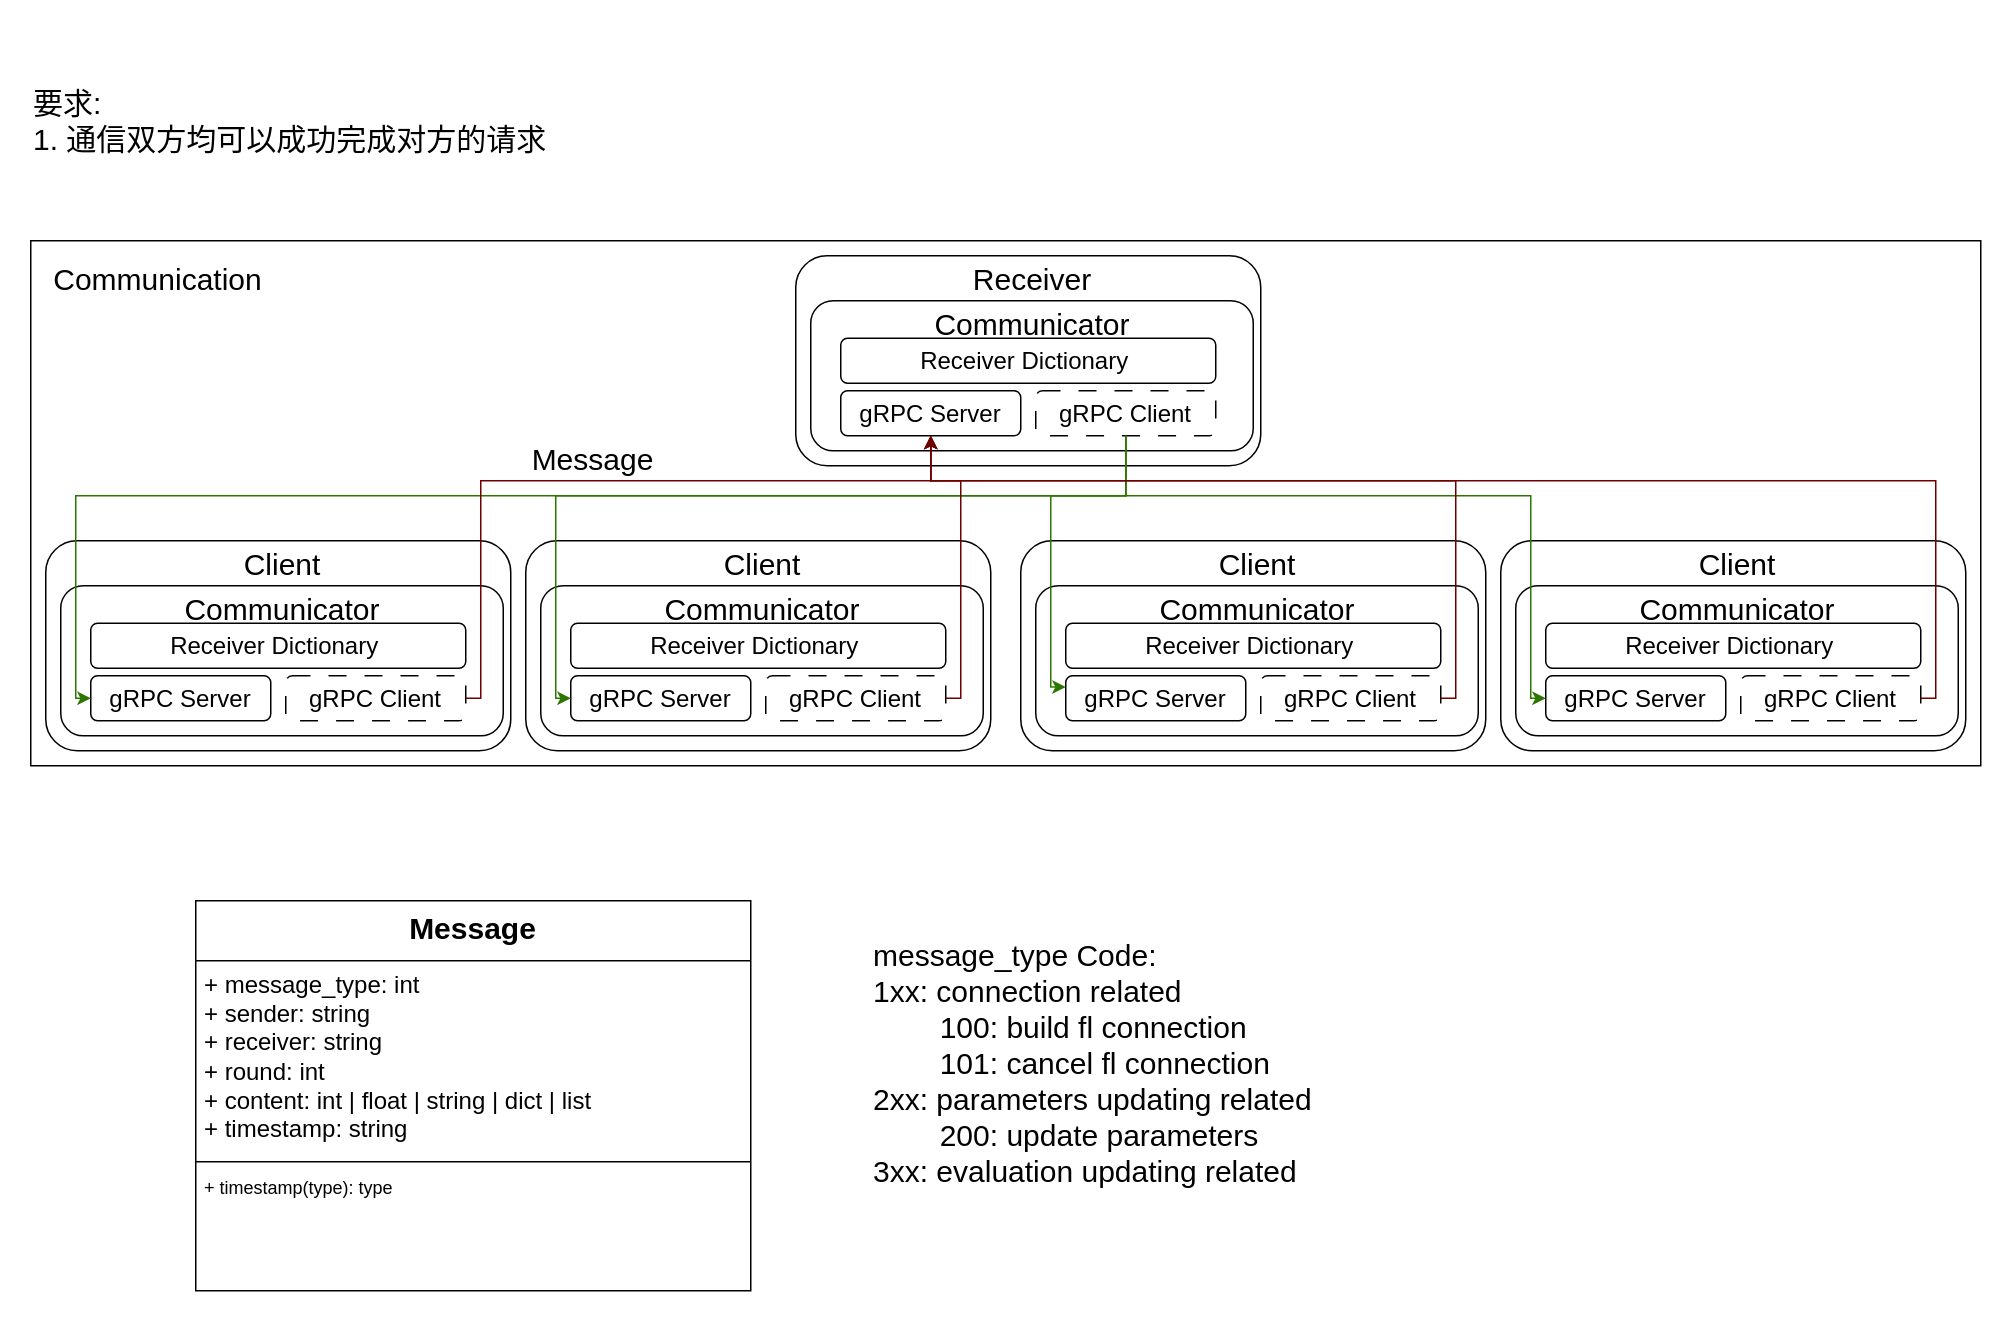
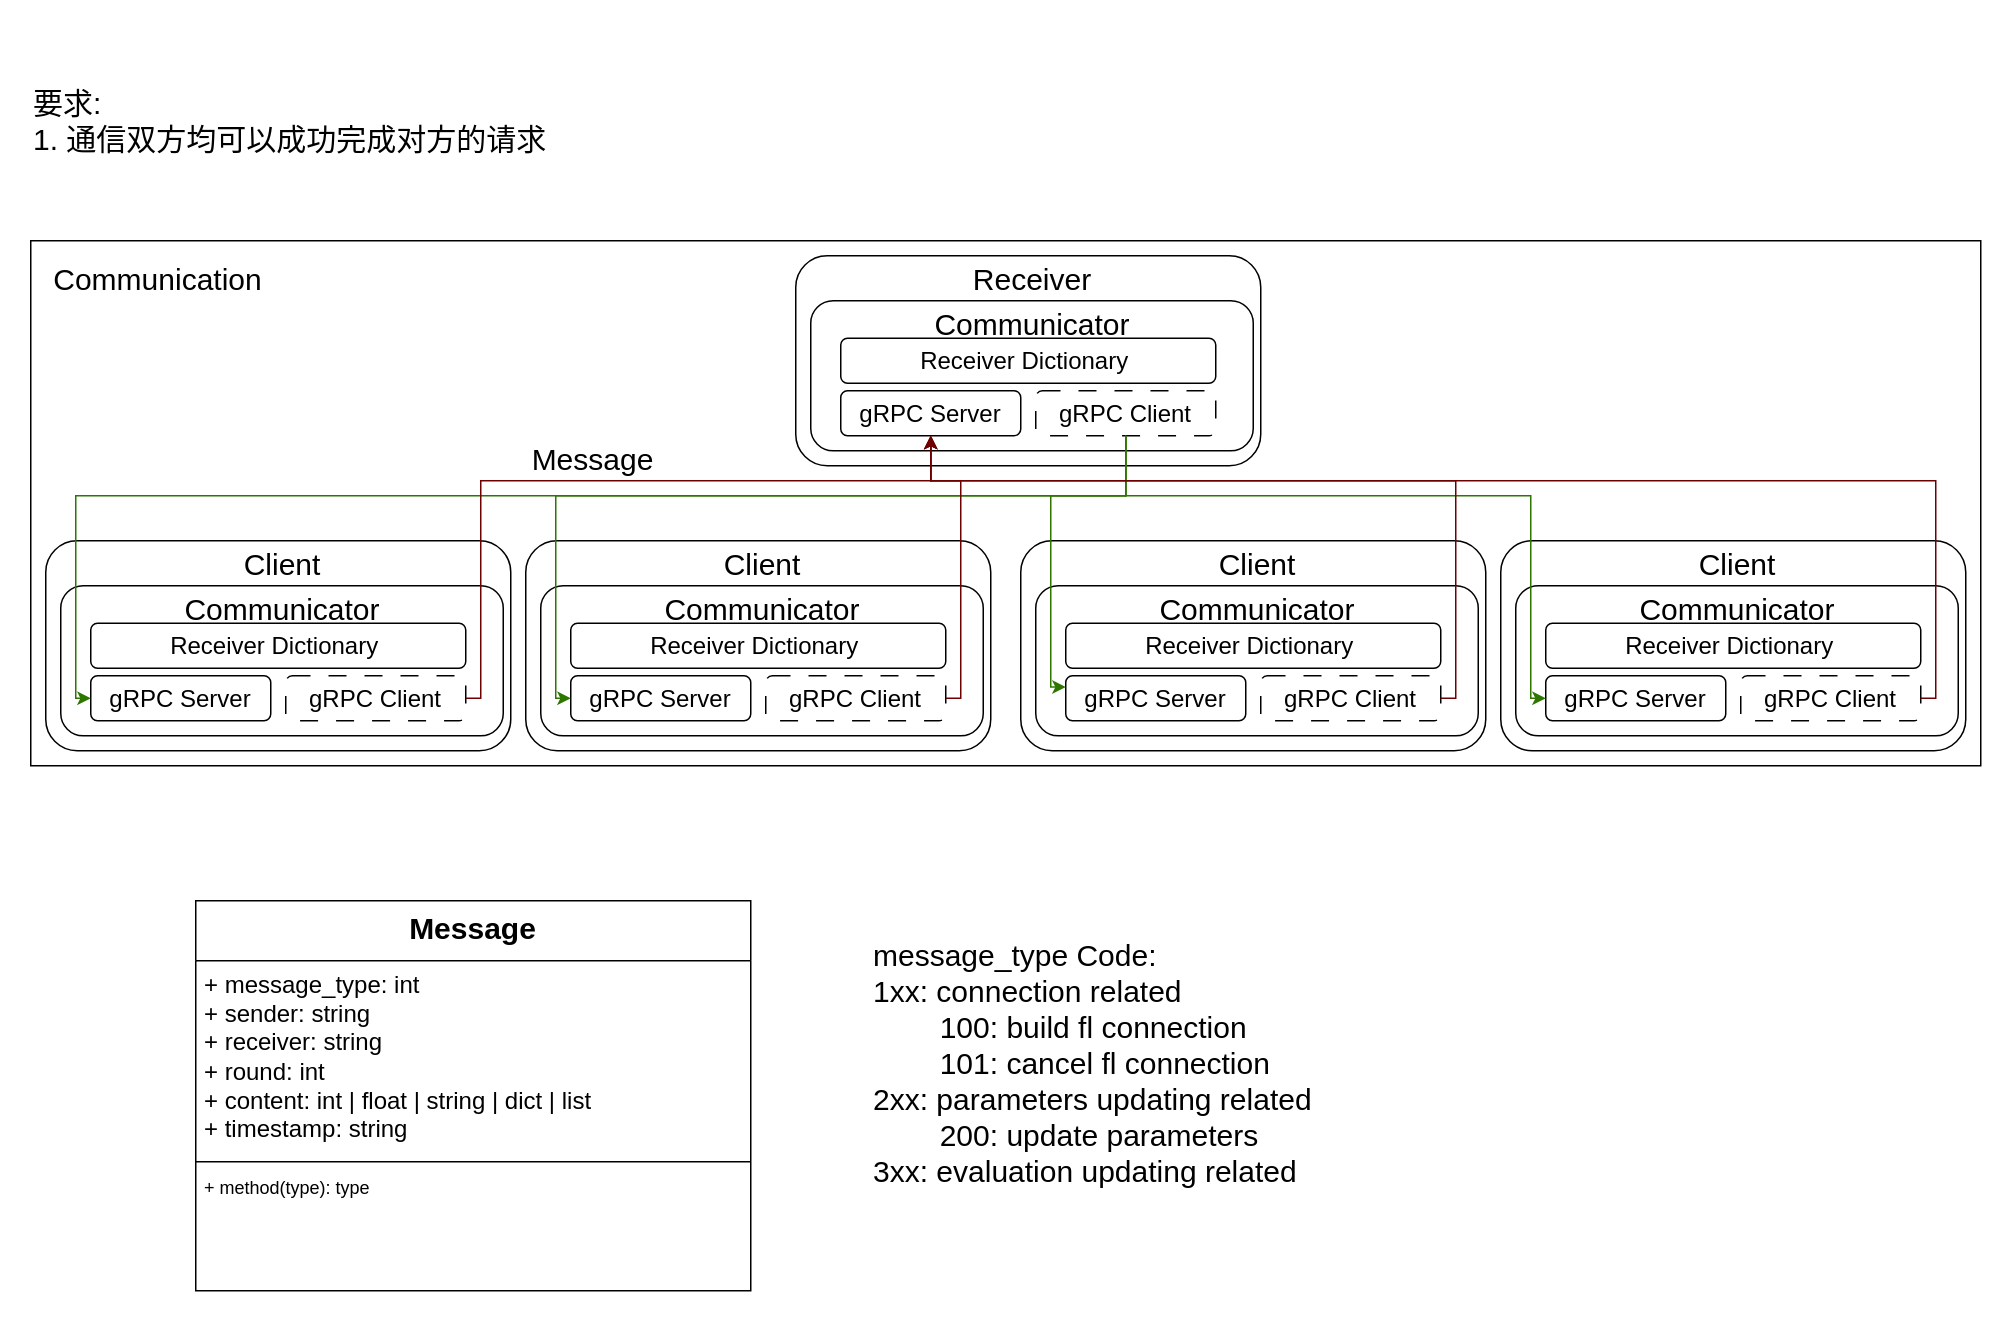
- <mxCell id="58" value="+ timestamp(type): type" style="text;strokeColor=none;fillColor=none;align=left;verticalAlign=top;spacingLeft=4;spacingRight=4;overflow=hidden;rotatable=0;points=[[0,0.5],[1,0.5]];portConstraint=eastwest;whiteSpace=wrap;html=1;" vertex="1" parent="55"><mxGeometry y="178" width="370" height="82" as="geometry" /></mxCell>
+ <mxCell id="58" value="+ method(type): type" style="text;strokeColor=none;fillColor=none;align=left;verticalAlign=top;spacingLeft=4;spacingRight=4;overflow=hidden;rotatable=0;points=[[0,0.5],[1,0.5]];portConstraint=eastwest;whiteSpace=wrap;html=1;" vertex="1" parent="55"><mxGeometry y="178" width="370" height="82" as="geometry" /></mxCell>
